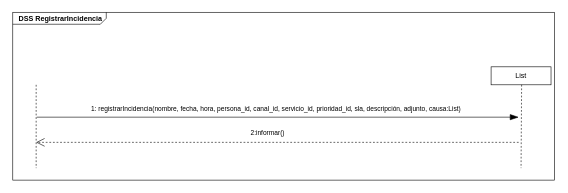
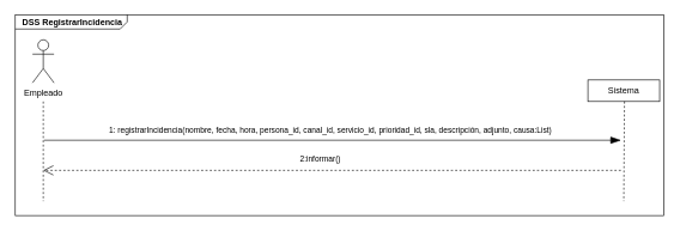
+ <mxCell id="7" value="Empleado" style="shape=umlActor;verticalLabelPosition=bottom;verticalAlign=top;html=1;" parent="1" vertex="1"><mxGeometry x="44" y="55" width="30" height="60" as="geometry" /></mxCell>
- <mxCell id="3" value="List" style="shape=rect;html=1;whiteSpace=wrap;align=center;" parent="1" vertex="1"><mxGeometry x="818" y="111" width="100" height="30" as="geometry" /></mxCell>
+ <mxCell id="3" value="Sistema" style="shape=rect;html=1;whiteSpace=wrap;align=center;" parent="1" vertex="1"><mxGeometry x="818" y="111" width="100" height="30" as="geometry" /></mxCell>
